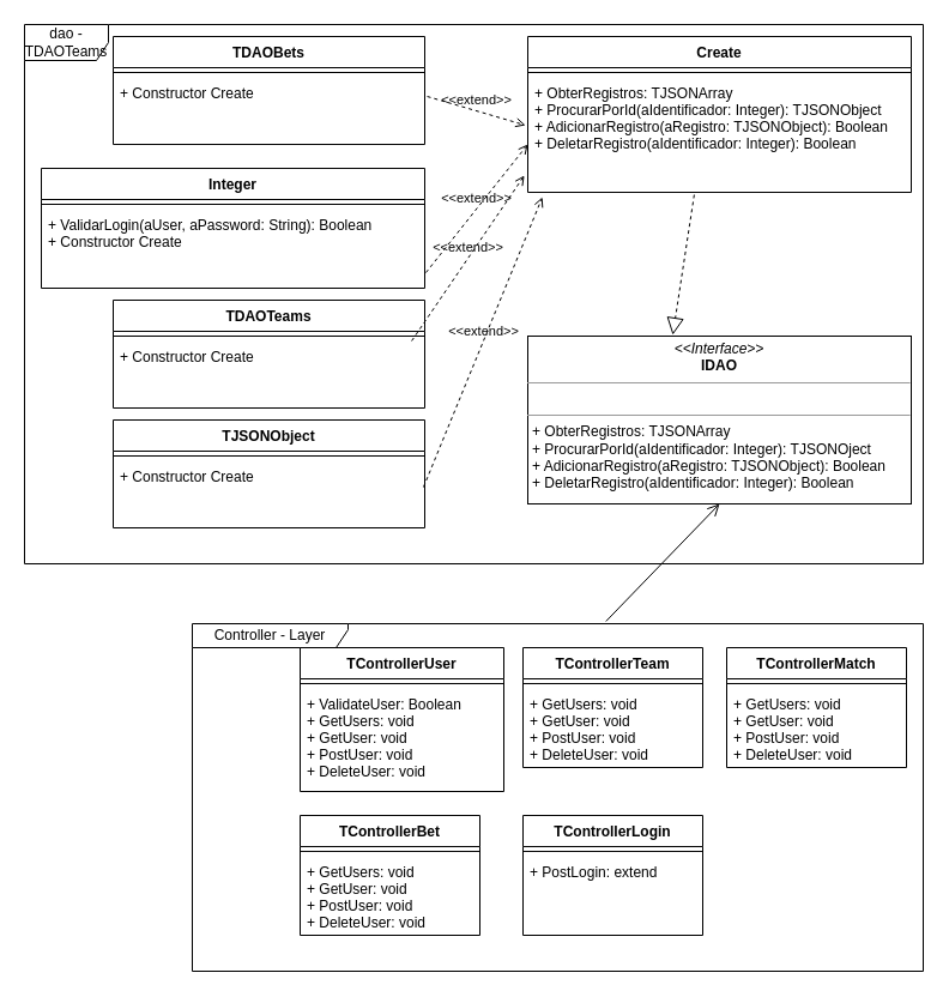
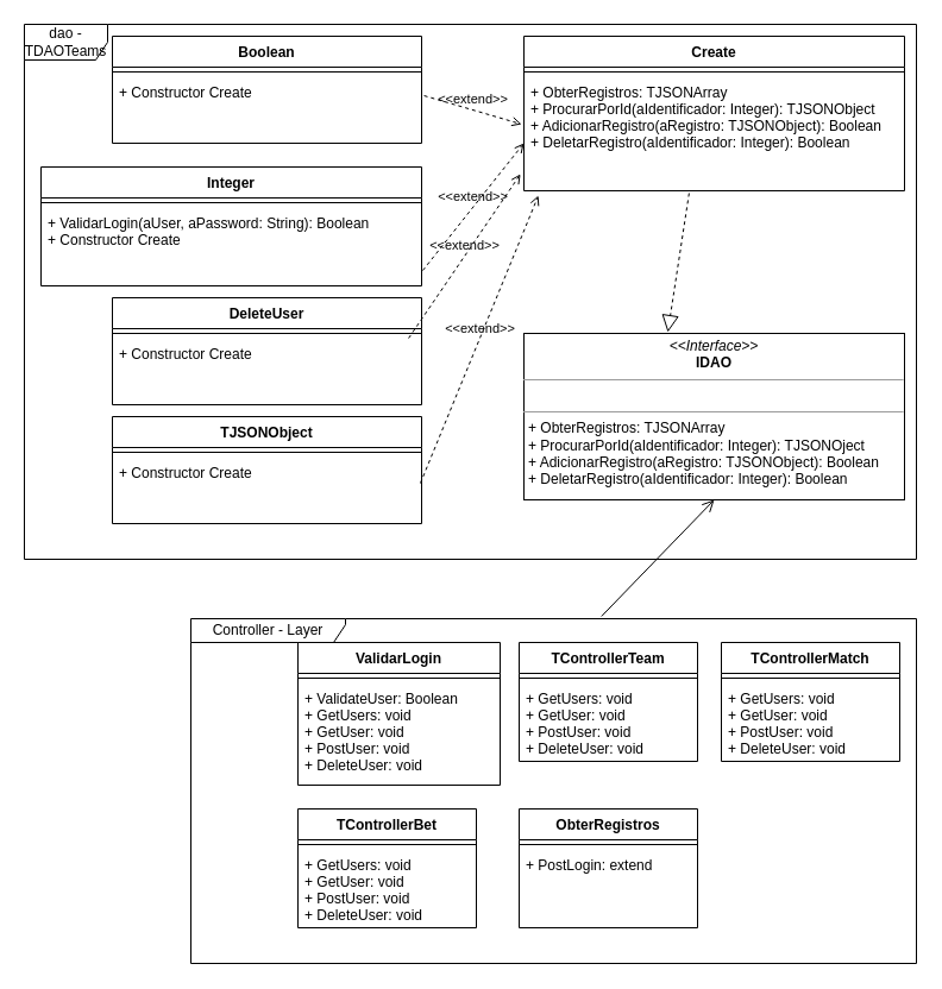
- <mxCell id="25" value="TDAOBets" style="swimlane;fontStyle=1;align=center;verticalAlign=top;childLayout=stackLayout;horizontal=1;startSize=26;horizontalStack=0;resizeParent=1;resizeParentMax=0;resizeLast=0;collapsible=1;marginBottom=0;" vertex="1" parent="1"><mxGeometry x="94" y="30" width="260" height="90" as="geometry"><mxRectangle x="10" y="10" width="100" height="30" as="alternateBounds" /></mxGeometry></mxCell>
+ <mxCell id="25" value="Boolean" style="swimlane;fontStyle=1;align=center;verticalAlign=top;childLayout=stackLayout;horizontal=1;startSize=26;horizontalStack=0;resizeParent=1;resizeParentMax=0;resizeLast=0;collapsible=1;marginBottom=0;" vertex="1" parent="1"><mxGeometry x="94" y="30" width="260" height="90" as="geometry"><mxRectangle x="10" y="10" width="100" height="30" as="alternateBounds" /></mxGeometry></mxCell>
- <mxCell id="31" value="TDAOTeams" style="swimlane;fontStyle=1;align=center;verticalAlign=top;childLayout=stackLayout;horizontal=1;startSize=26;horizontalStack=0;resizeParent=1;resizeParentMax=0;resizeLast=0;collapsible=1;marginBottom=0;" vertex="1" parent="1"><mxGeometry x="94" y="250" width="260" height="90" as="geometry"><mxRectangle x="10" y="10" width="100" height="30" as="alternateBounds" /></mxGeometry></mxCell>
+ <mxCell id="31" value="DeleteUser" style="swimlane;fontStyle=1;align=center;verticalAlign=top;childLayout=stackLayout;horizontal=1;startSize=26;horizontalStack=0;resizeParent=1;resizeParentMax=0;resizeLast=0;collapsible=1;marginBottom=0;" vertex="1" parent="1"><mxGeometry x="94" y="250" width="260" height="90" as="geometry"><mxRectangle x="10" y="10" width="100" height="30" as="alternateBounds" /></mxGeometry></mxCell>
- <mxCell id="9" value="TControllerUser" style="swimlane;fontStyle=1;align=center;verticalAlign=top;childLayout=stackLayout;horizontal=1;startSize=26;horizontalStack=0;resizeParent=1;resizeParentMax=0;resizeLast=0;collapsible=1;marginBottom=0;" parent="1" vertex="1"><mxGeometry x="250" y="540" width="170" height="120" as="geometry"><mxRectangle x="10" y="10" width="100" height="30" as="alternateBounds" /></mxGeometry></mxCell>
+ <mxCell id="9" value="ValidarLogin" style="swimlane;fontStyle=1;align=center;verticalAlign=top;childLayout=stackLayout;horizontal=1;startSize=26;horizontalStack=0;resizeParent=1;resizeParentMax=0;resizeLast=0;collapsible=1;marginBottom=0;" parent="1" vertex="1"><mxGeometry x="250" y="540" width="170" height="120" as="geometry"><mxRectangle x="10" y="10" width="100" height="30" as="alternateBounds" /></mxGeometry></mxCell>
- <mxCell id="21" value="TControllerLogin" style="swimlane;fontStyle=1;align=center;verticalAlign=top;childLayout=stackLayout;horizontal=1;startSize=26;horizontalStack=0;resizeParent=1;resizeParentMax=0;resizeLast=0;collapsible=1;marginBottom=0;" parent="1" vertex="1"><mxGeometry x="436" y="680" width="150" height="100" as="geometry"><mxRectangle x="10" y="10" width="100" height="30" as="alternateBounds" /></mxGeometry></mxCell>
+ <mxCell id="21" value="ObterRegistros" style="swimlane;fontStyle=1;align=center;verticalAlign=top;childLayout=stackLayout;horizontal=1;startSize=26;horizontalStack=0;resizeParent=1;resizeParentMax=0;resizeLast=0;collapsible=1;marginBottom=0;" parent="1" vertex="1"><mxGeometry x="436" y="680" width="150" height="100" as="geometry"><mxRectangle x="10" y="10" width="100" height="30" as="alternateBounds" /></mxGeometry></mxCell>
